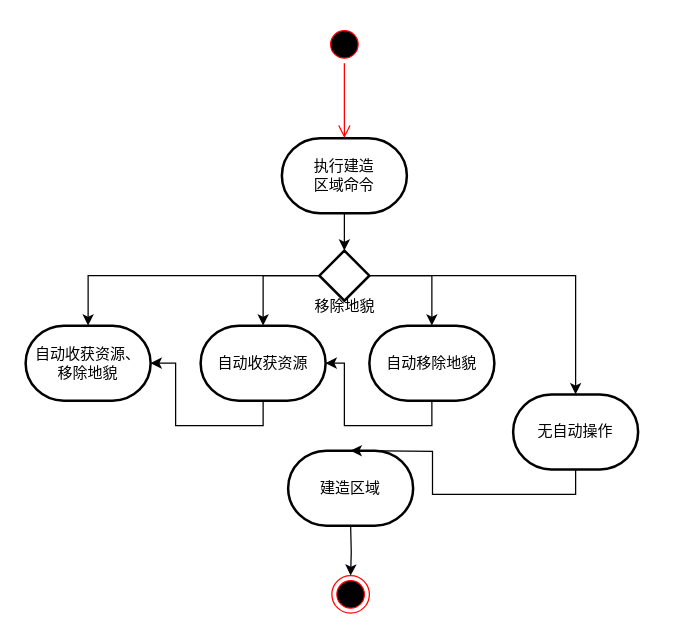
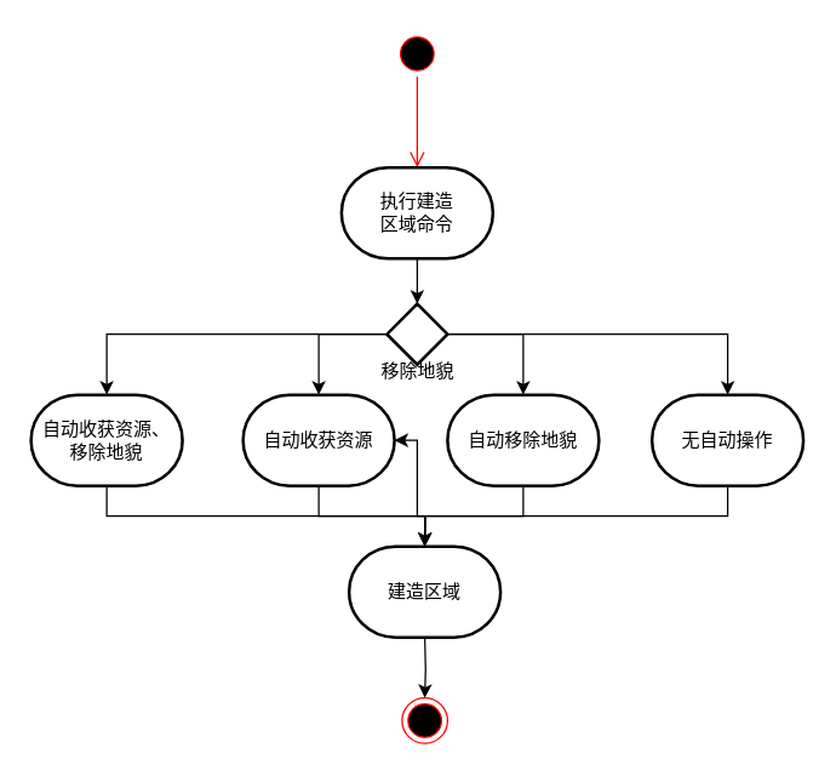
- <mxCell id="21" style="edgeStyle=orthogonalEdgeStyle;rounded=0;orthogonalLoop=1;jettySize=auto;html=1;exitX=0.5;exitY=1;exitDx=0;exitDy=0;exitPerimeter=0;" edge="1" parent="1" source="11" target="10"><mxGeometry relative="1" as="geometry" /></mxCell>
+ <mxCell id="21" style="edgeStyle=orthogonalEdgeStyle;rounded=0;orthogonalLoop=1;jettySize=auto;html=1;exitX=0.5;exitY=1;exitDx=0;exitDy=0;exitPerimeter=0;entryX=0.5;entryY=0;entryDx=0;entryDy=0;entryPerimeter=0;" edge="1" parent="1" source="11" target="7"><mxGeometry relative="1" as="geometry" /></mxCell>
+ <mxCell id="20" style="edgeStyle=orthogonalEdgeStyle;rounded=0;orthogonalLoop=1;jettySize=auto;html=1;exitX=0.5;exitY=1;exitDx=0;exitDy=0;exitPerimeter=0;entryX=0.5;entryY=0;entryDx=0;entryDy=0;entryPerimeter=0;" edge="1" parent="1" source="10" target="7"><mxGeometry relative="1" as="geometry" /></mxCell>
- <mxCell id="9" value="无自动操作" style="strokeWidth=2;html=1;shape=mxgraph.flowchart.terminator;whiteSpace=wrap;" vertex="1" parent="1"><mxGeometry x="410" y="315" width="100" height="60" as="geometry" /></mxCell>
+ <mxCell id="9" value="无自动操作" style="strokeWidth=2;html=1;shape=mxgraph.flowchart.terminator;whiteSpace=wrap;" vertex="1" parent="1"><mxGeometry x="430" y="260" width="100" height="60" as="geometry" /></mxCell>
